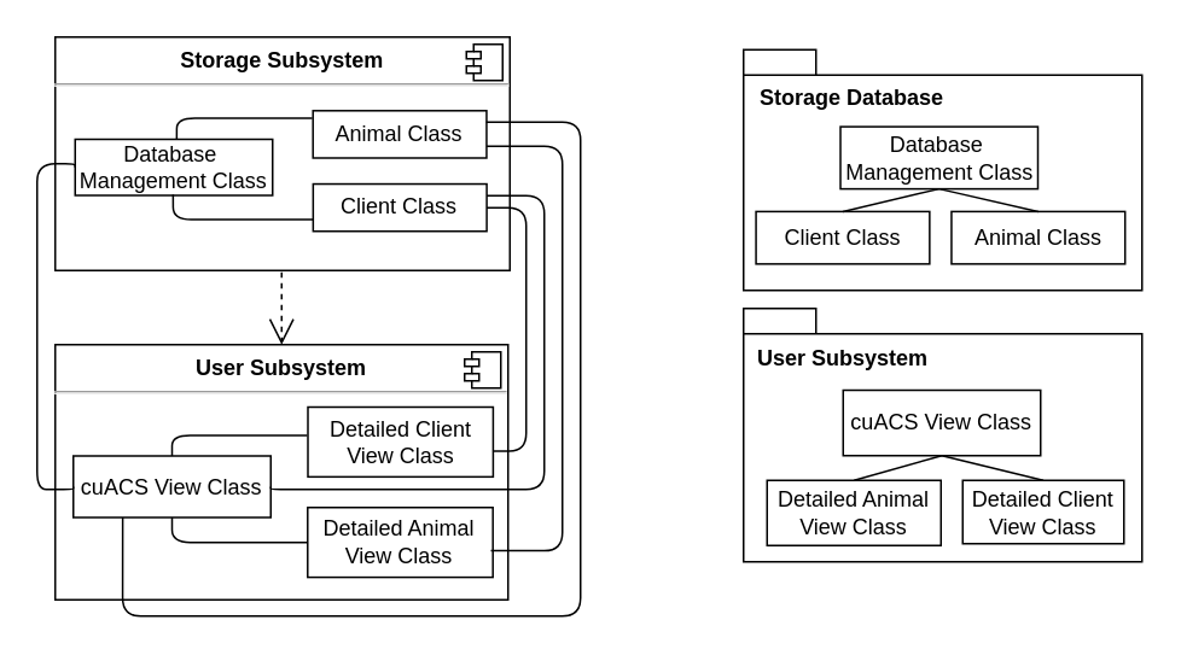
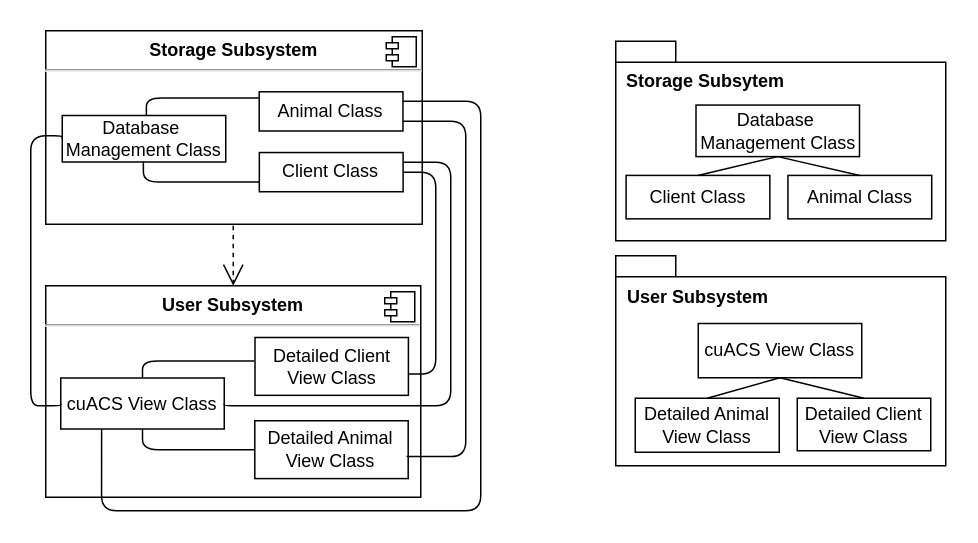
- <mxCell id="36" value="&lt;b&gt;Storage Database&lt;/b&gt;" style="text;html=1;strokeColor=none;fillColor=none;align=center;verticalAlign=middle;whiteSpace=wrap;rounded=0;" vertex="1" parent="34"><mxGeometry y="16" width="120" height="22" as="geometry" /></mxCell>
+ <mxCell id="36" value="&lt;b&gt;Storage Subsytem&lt;/b&gt;" style="text;html=1;strokeColor=none;fillColor=none;align=center;verticalAlign=middle;whiteSpace=wrap;rounded=0;" vertex="1" parent="34"><mxGeometry y="16" width="120" height="22" as="geometry" /></mxCell>
